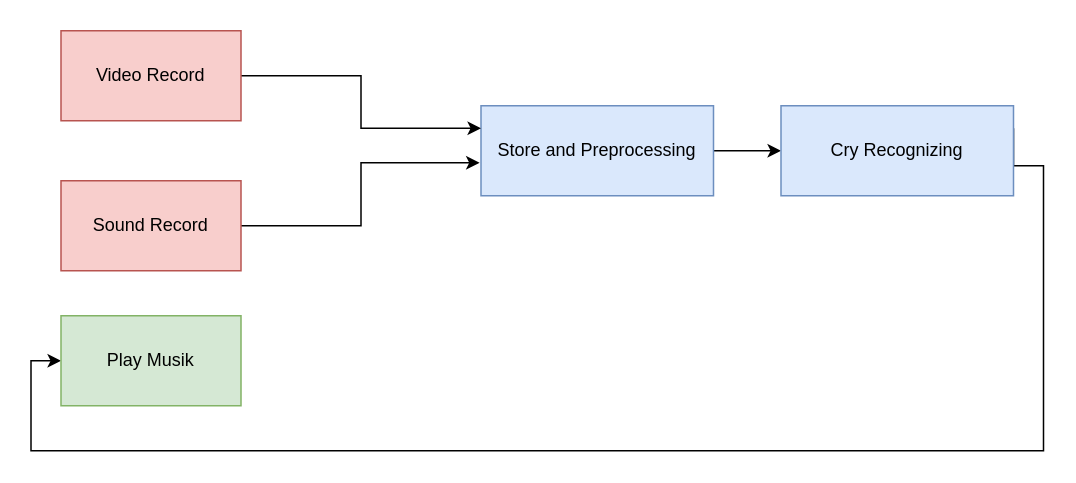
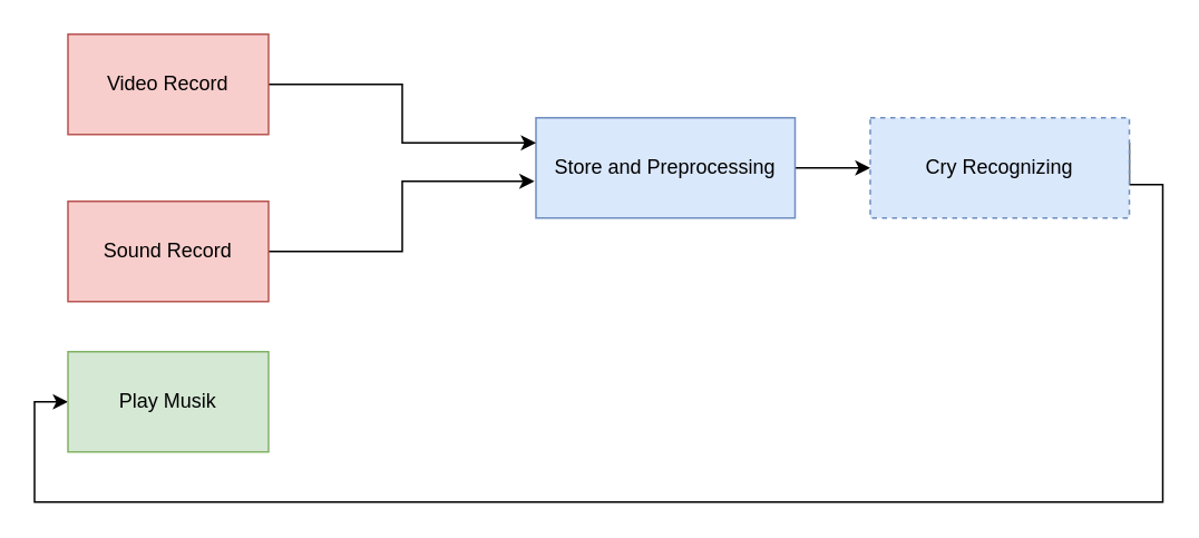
- <mxCell id="7" value="&lt;div&gt;Cry Recognizing&lt;br&gt;&lt;/div&gt;" style="rounded=0;whiteSpace=wrap;html=1;fillColor=#dae8fc;strokeColor=#6c8ebf;" vertex="1" parent="1"><mxGeometry x="520" y="70" width="155" height="60" as="geometry" /></mxCell>
+ <mxCell id="7" value="&lt;div&gt;Cry Recognizing&lt;br&gt;&lt;/div&gt;" style="rounded=0;whiteSpace=wrap;html=1;fillColor=#dae8fc;strokeColor=#6c8ebf;dashed=1;" vertex="1" parent="1"><mxGeometry x="520" y="70" width="155" height="60" as="geometry" /></mxCell>
